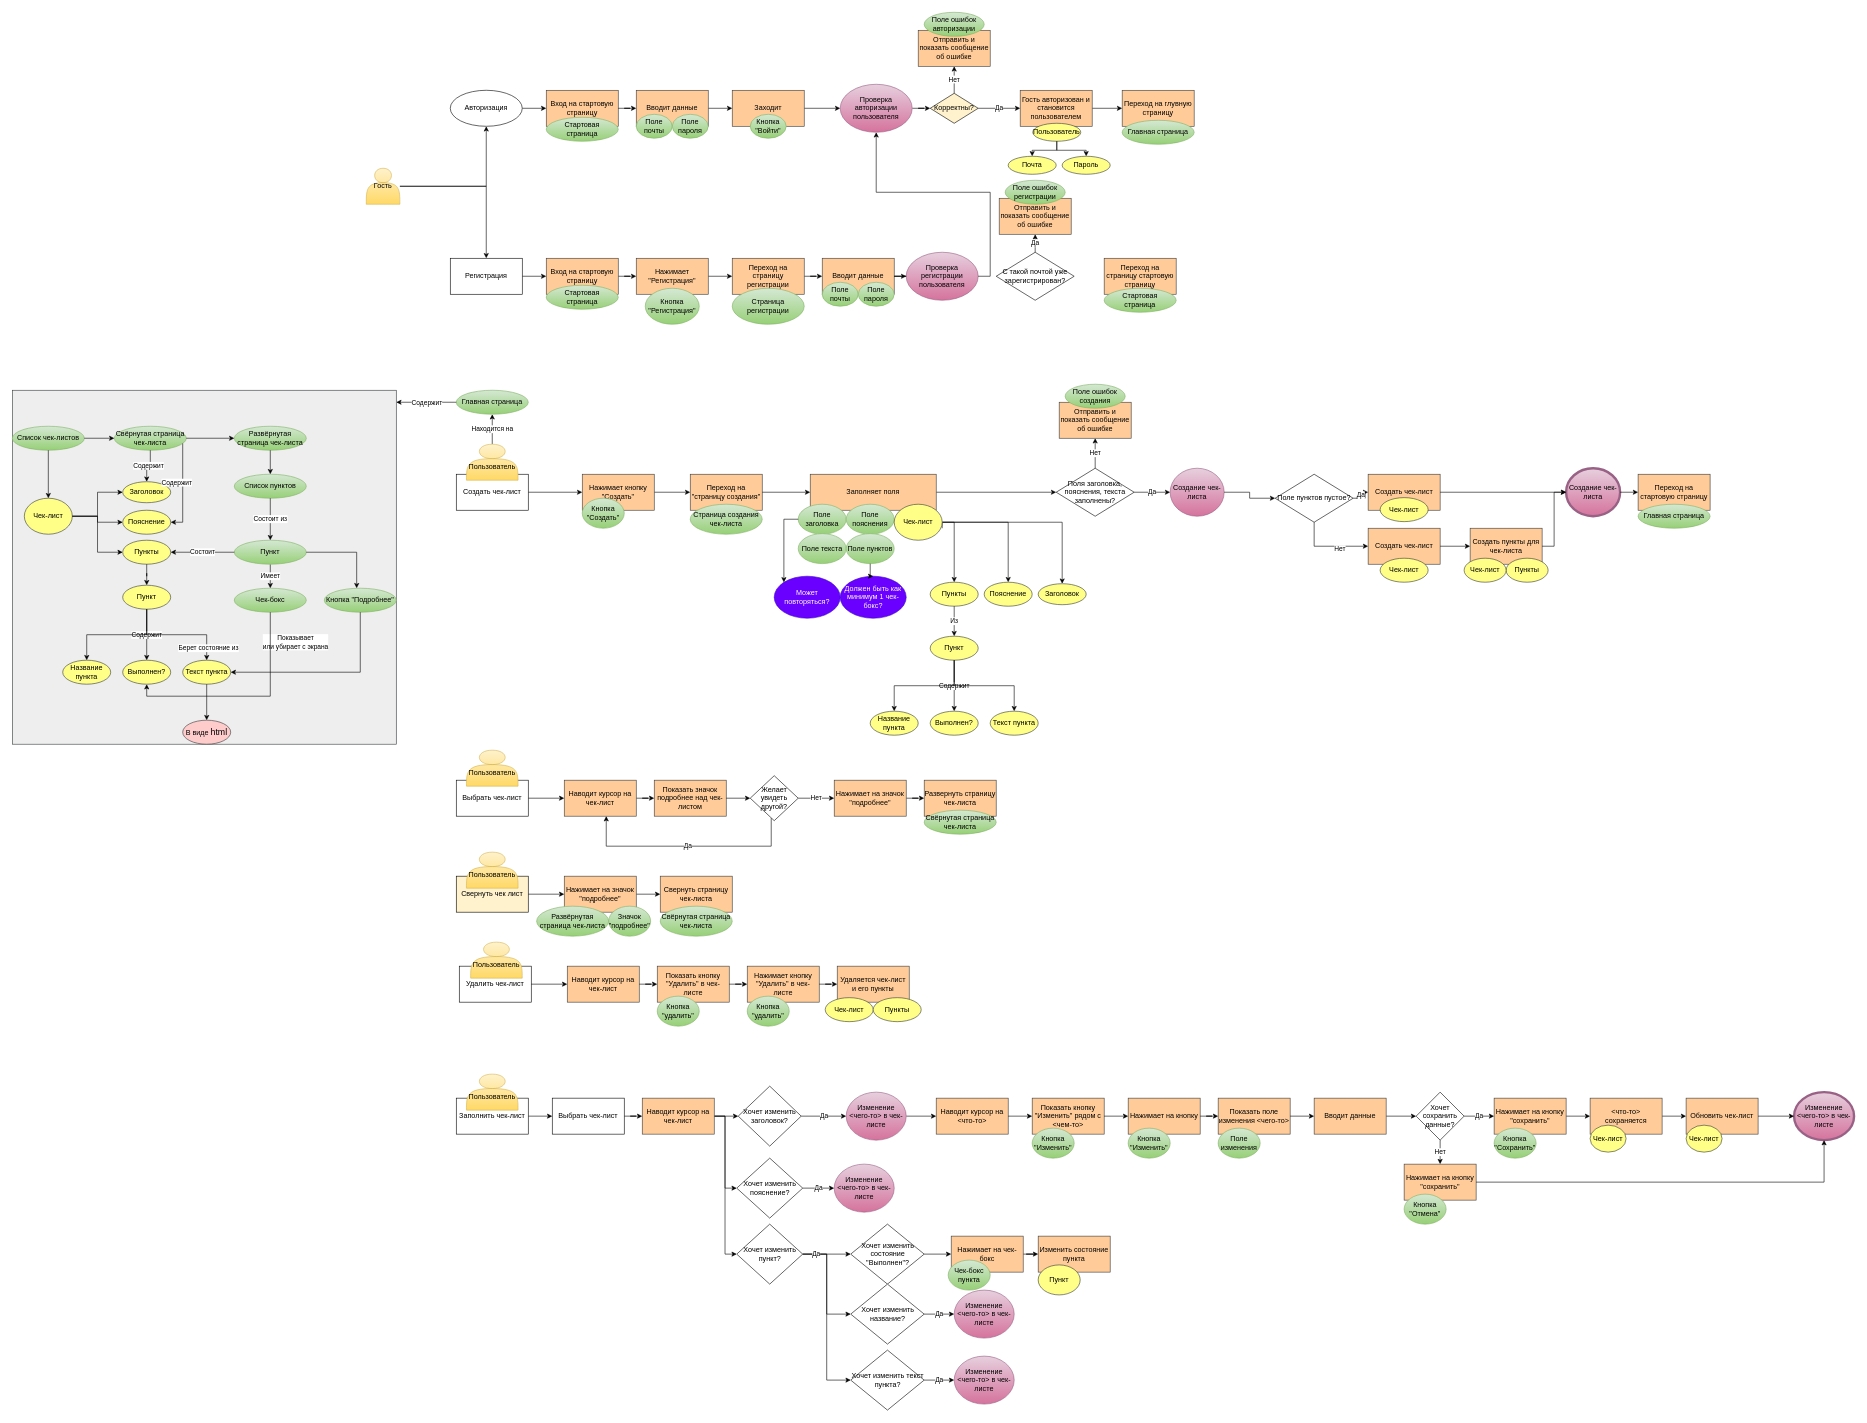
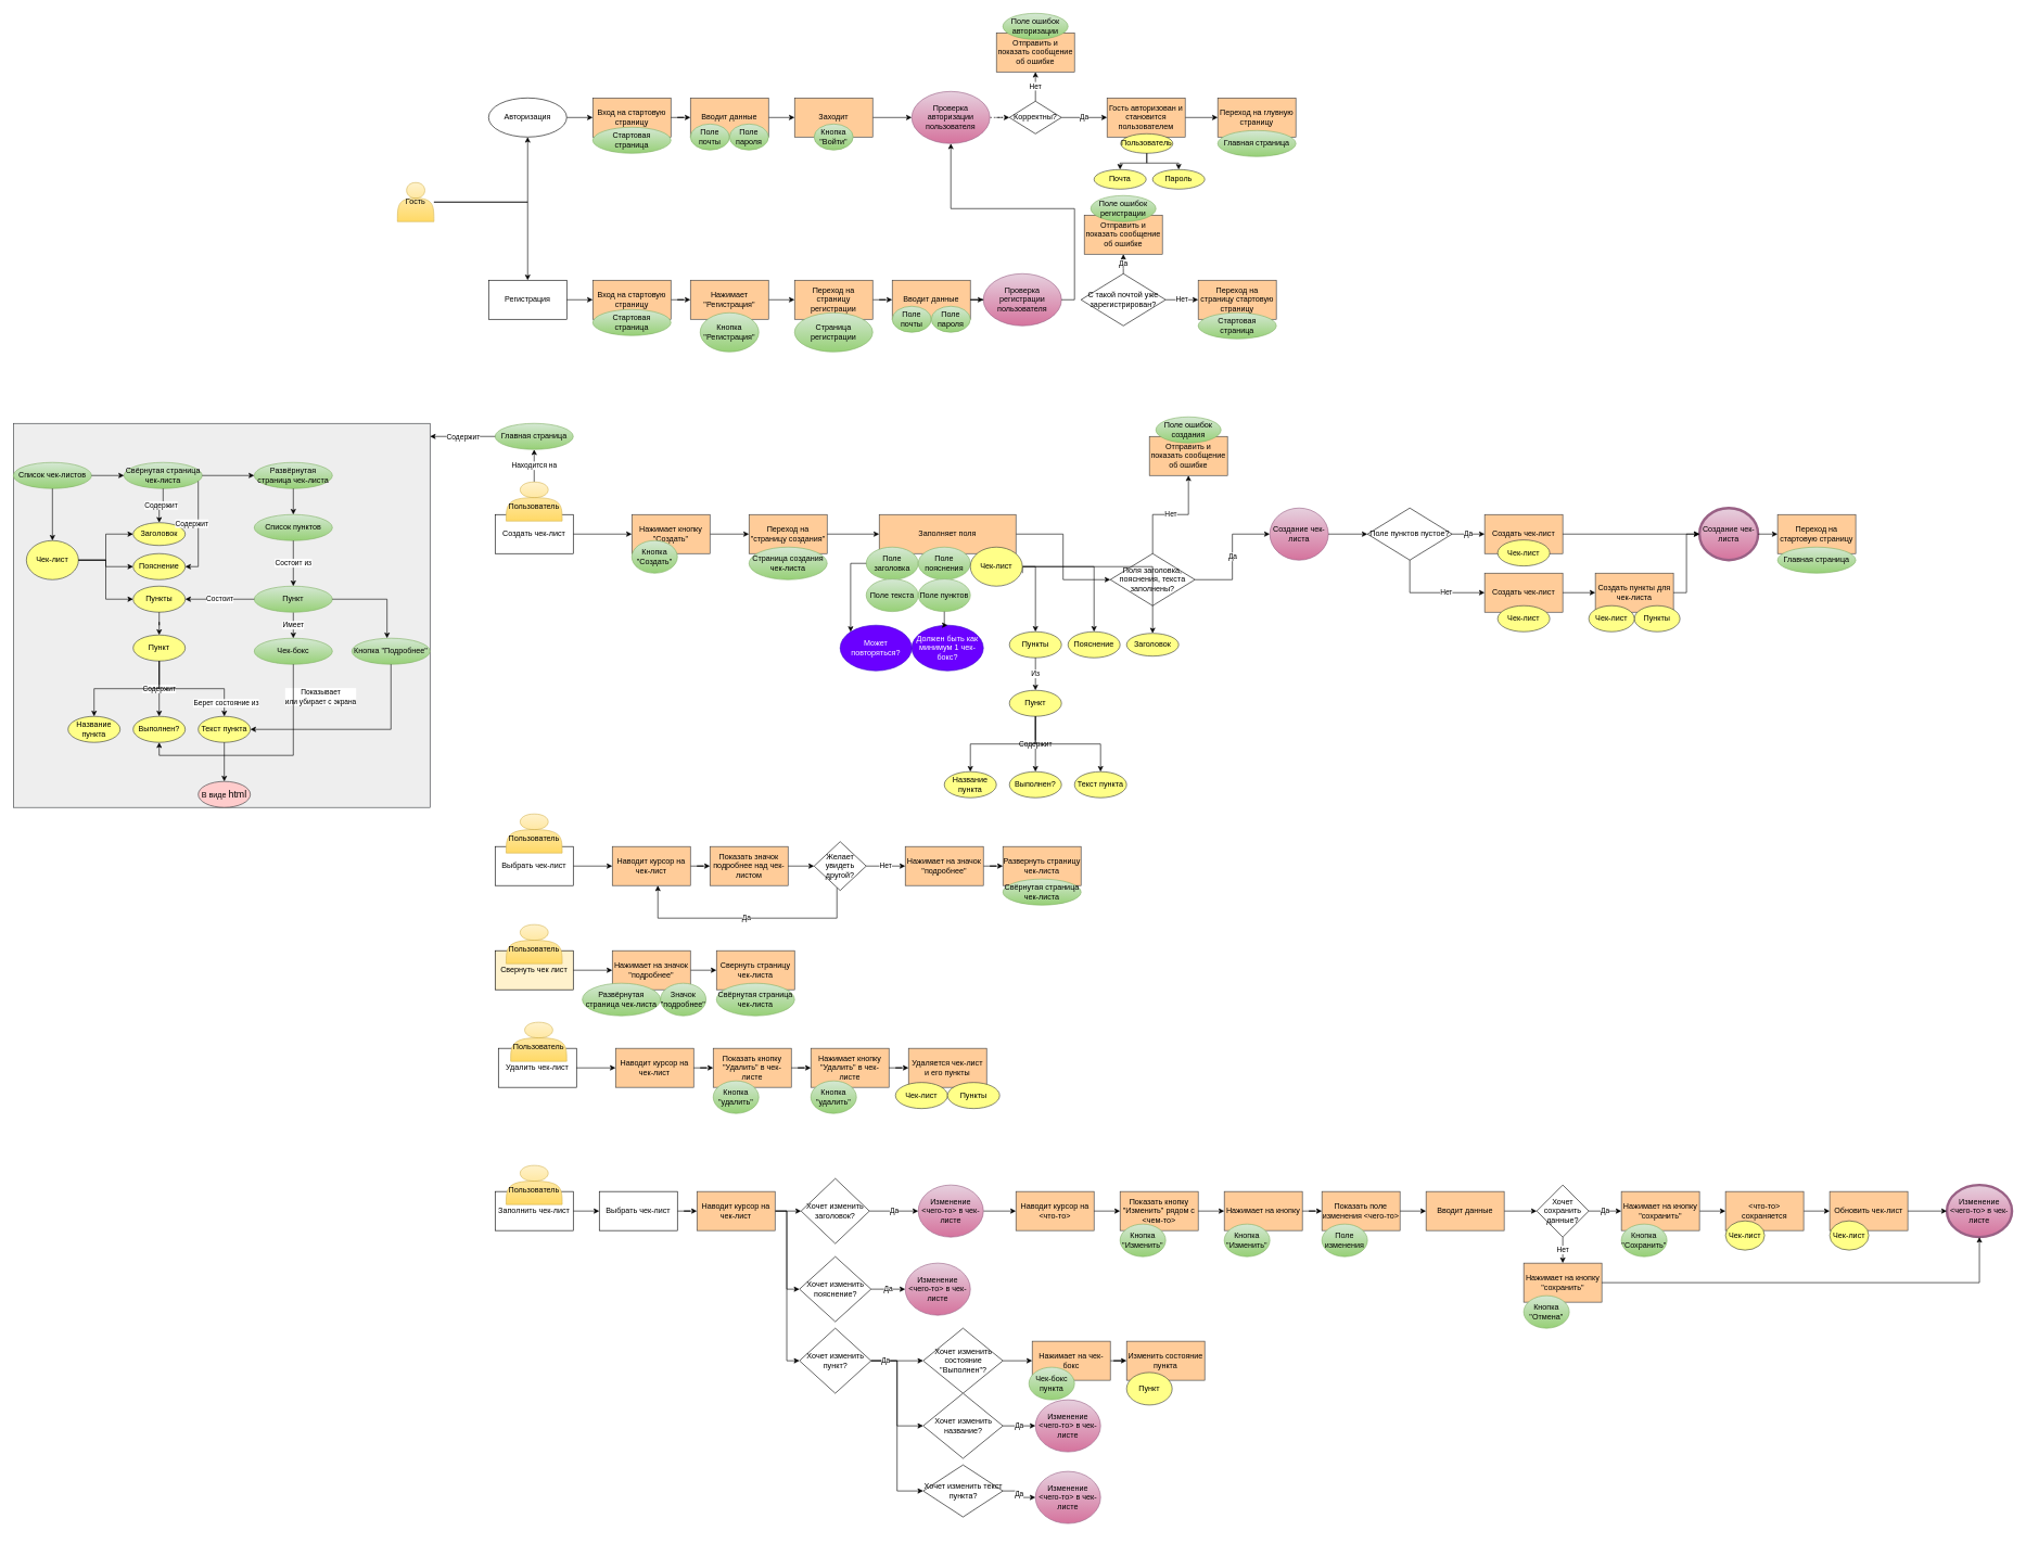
- <mxCell id="24" style="edgeStyle=orthogonalEdgeStyle;rounded=0;orthogonalLoop=1;jettySize=auto;html=1;" parent="1" source="25" target="28" edge="1"><mxGeometry relative="1" as="geometry"><mxPoint x="1560" y="180" as="targetPoint" /></mxGeometry></mxCell>
+ <mxCell id="24" style="edgeStyle=orthogonalEdgeStyle;rounded=0;orthogonalLoop=1;jettySize=auto;html=1;dashed=1;" parent="1" source="25" target="28" edge="1"><mxGeometry relative="1" as="geometry"><mxPoint x="1560" y="180" as="targetPoint" /></mxGeometry></mxCell>
- <mxCell id="28" value="Корректны?" style="rhombus;whiteSpace=wrap;html=1;fillColor=#fff2cc;" parent="1" vertex="1"><mxGeometry x="1550" y="155" width="80" height="50" as="geometry" /></mxCell>
+ <mxCell id="28" value="Корректны?" style="rhombus;whiteSpace=wrap;html=1;" parent="1" vertex="1"><mxGeometry x="1550" y="155" width="80" height="50" as="geometry" /></mxCell>
+ <mxCell id="46" value="Нет" style="edgeStyle=orthogonalEdgeStyle;rounded=0;orthogonalLoop=1;jettySize=auto;html=1;exitX=1;exitY=0.5;exitDx=0;exitDy=0;" parent="35" source="37" target="42" edge="1"><mxGeometry relative="1" as="geometry"><mxPoint x="1040" y="660" as="targetPoint" /></mxGeometry></mxCell>
- <mxCell id="74" value="Поля заголовка, пояснения, текста заполнены?" style="rhombus;whiteSpace=wrap;html=1;" parent="1" vertex="1"><mxGeometry x="1760" y="780" width="130" height="80" as="geometry" /></mxCell>
+ <mxCell id="74" value="Поля заголовка, пояснения, текста заполнены?" style="rhombus;whiteSpace=wrap;html=1;" parent="1" vertex="1"><mxGeometry x="1705" y="850" width="130" height="80" as="geometry" /></mxCell>
- <mxCell id="187" value="Поле пунктов пустое?" style="rhombus;whiteSpace=wrap;html=1;" parent="185" vertex="1"><mxGeometry x="175" y="10" width="130" height="80" as="geometry" /></mxCell>
+ <mxCell id="187" value="Поле пунктов пустое?" style="rhombus;whiteSpace=wrap;html=1;" parent="185" vertex="1"><mxGeometry x="150" width="130" height="80" as="geometry" /></mxCell>
- <mxCell id="133" value="Хочет изменить текст пункта?" style="rhombus;whiteSpace=wrap;html=1;" vertex="1" parent="1"><mxGeometry x="1417.5" y="2250" width="122.5" height="100" as="geometry" /></mxCell>
+ <mxCell id="133" value="Хочет изменить текст пункта?" style="rhombus;whiteSpace=wrap;html=1;" vertex="1" parent="1"><mxGeometry x="1417.5" y="2250" width="122.5" height="80" as="geometry" /></mxCell>
